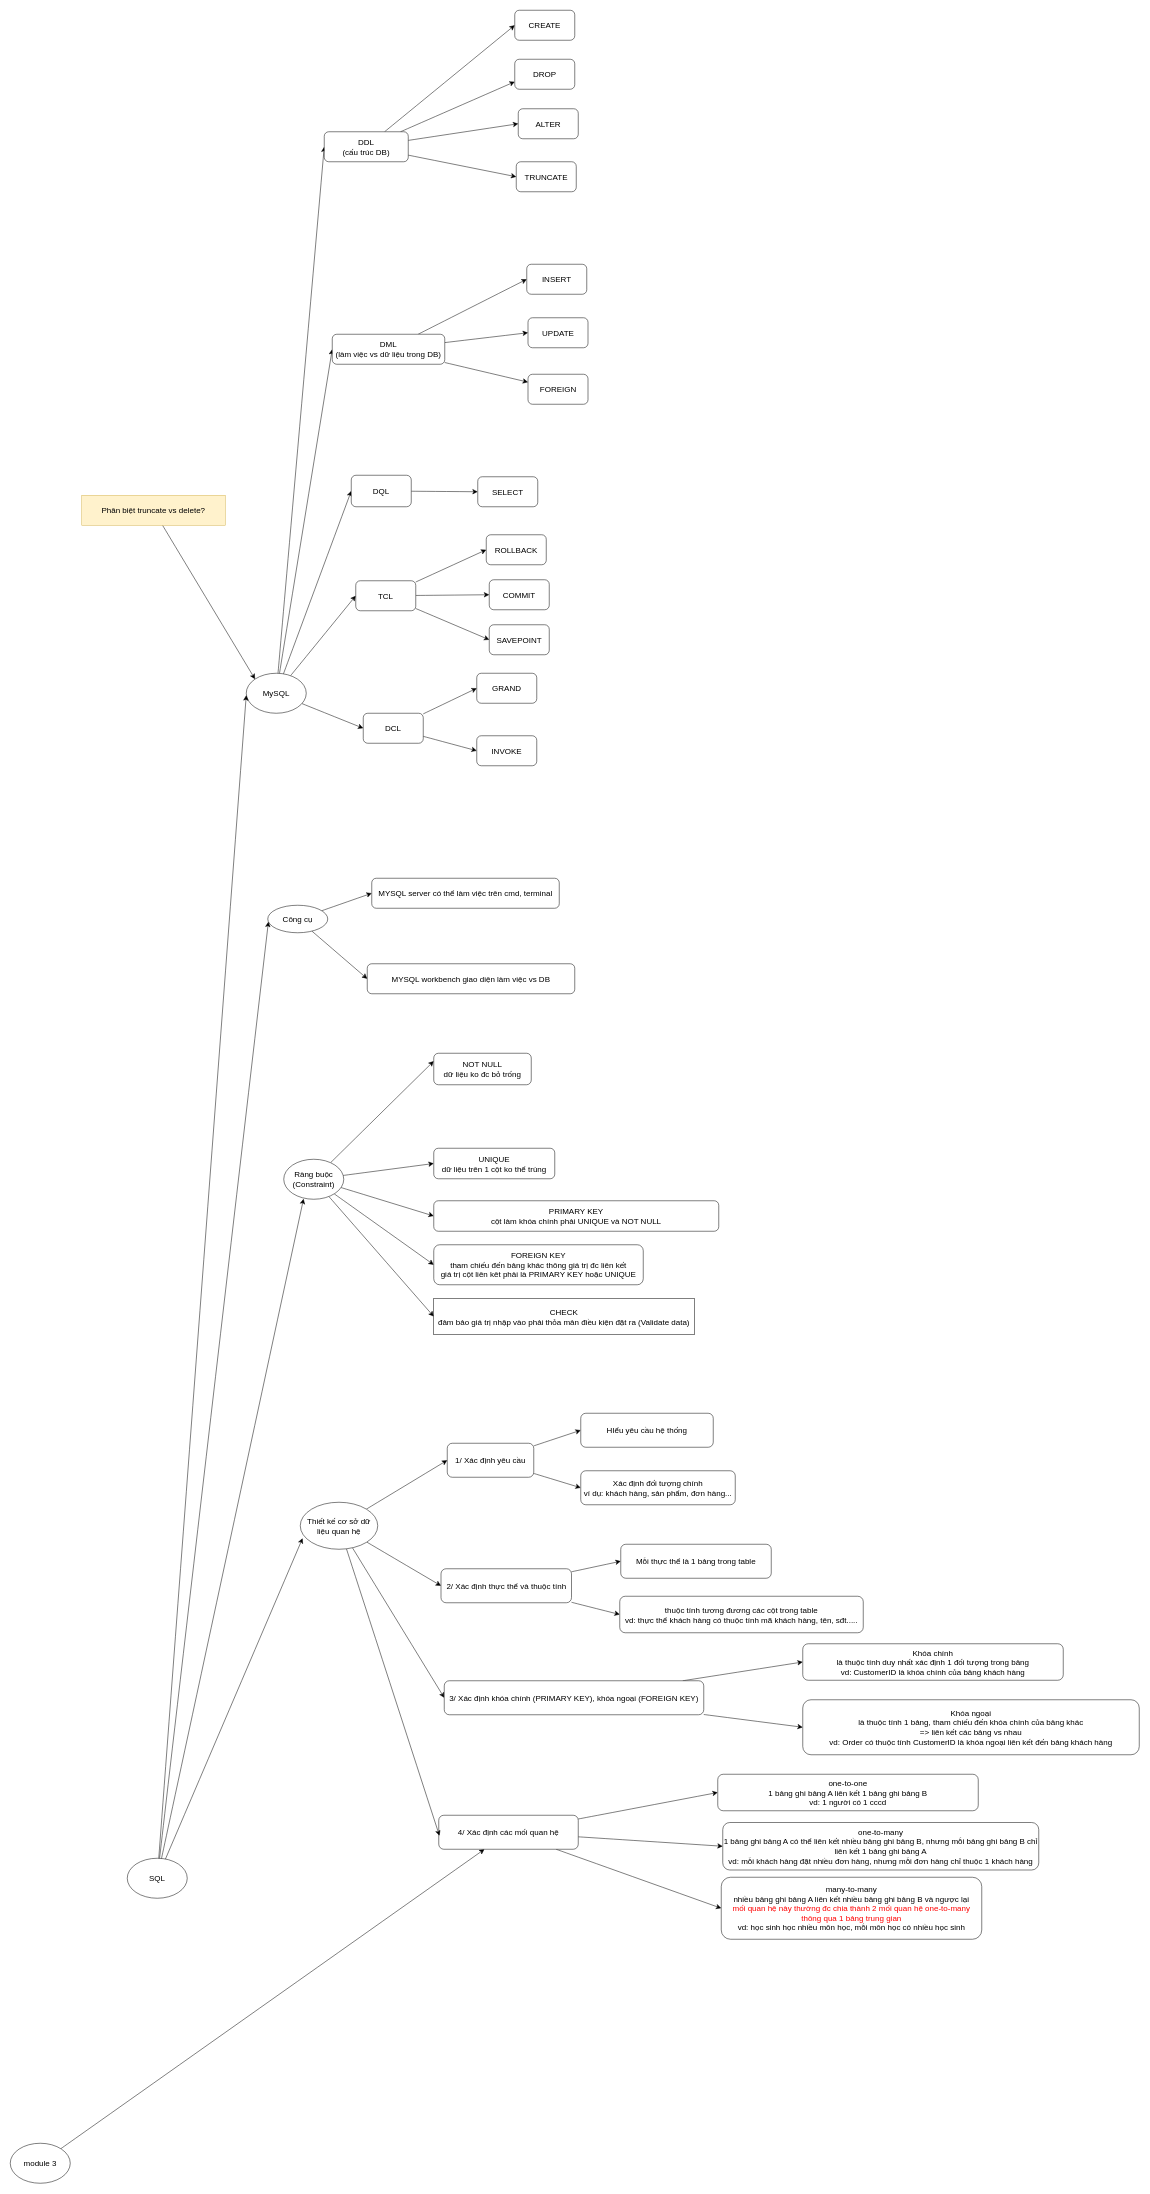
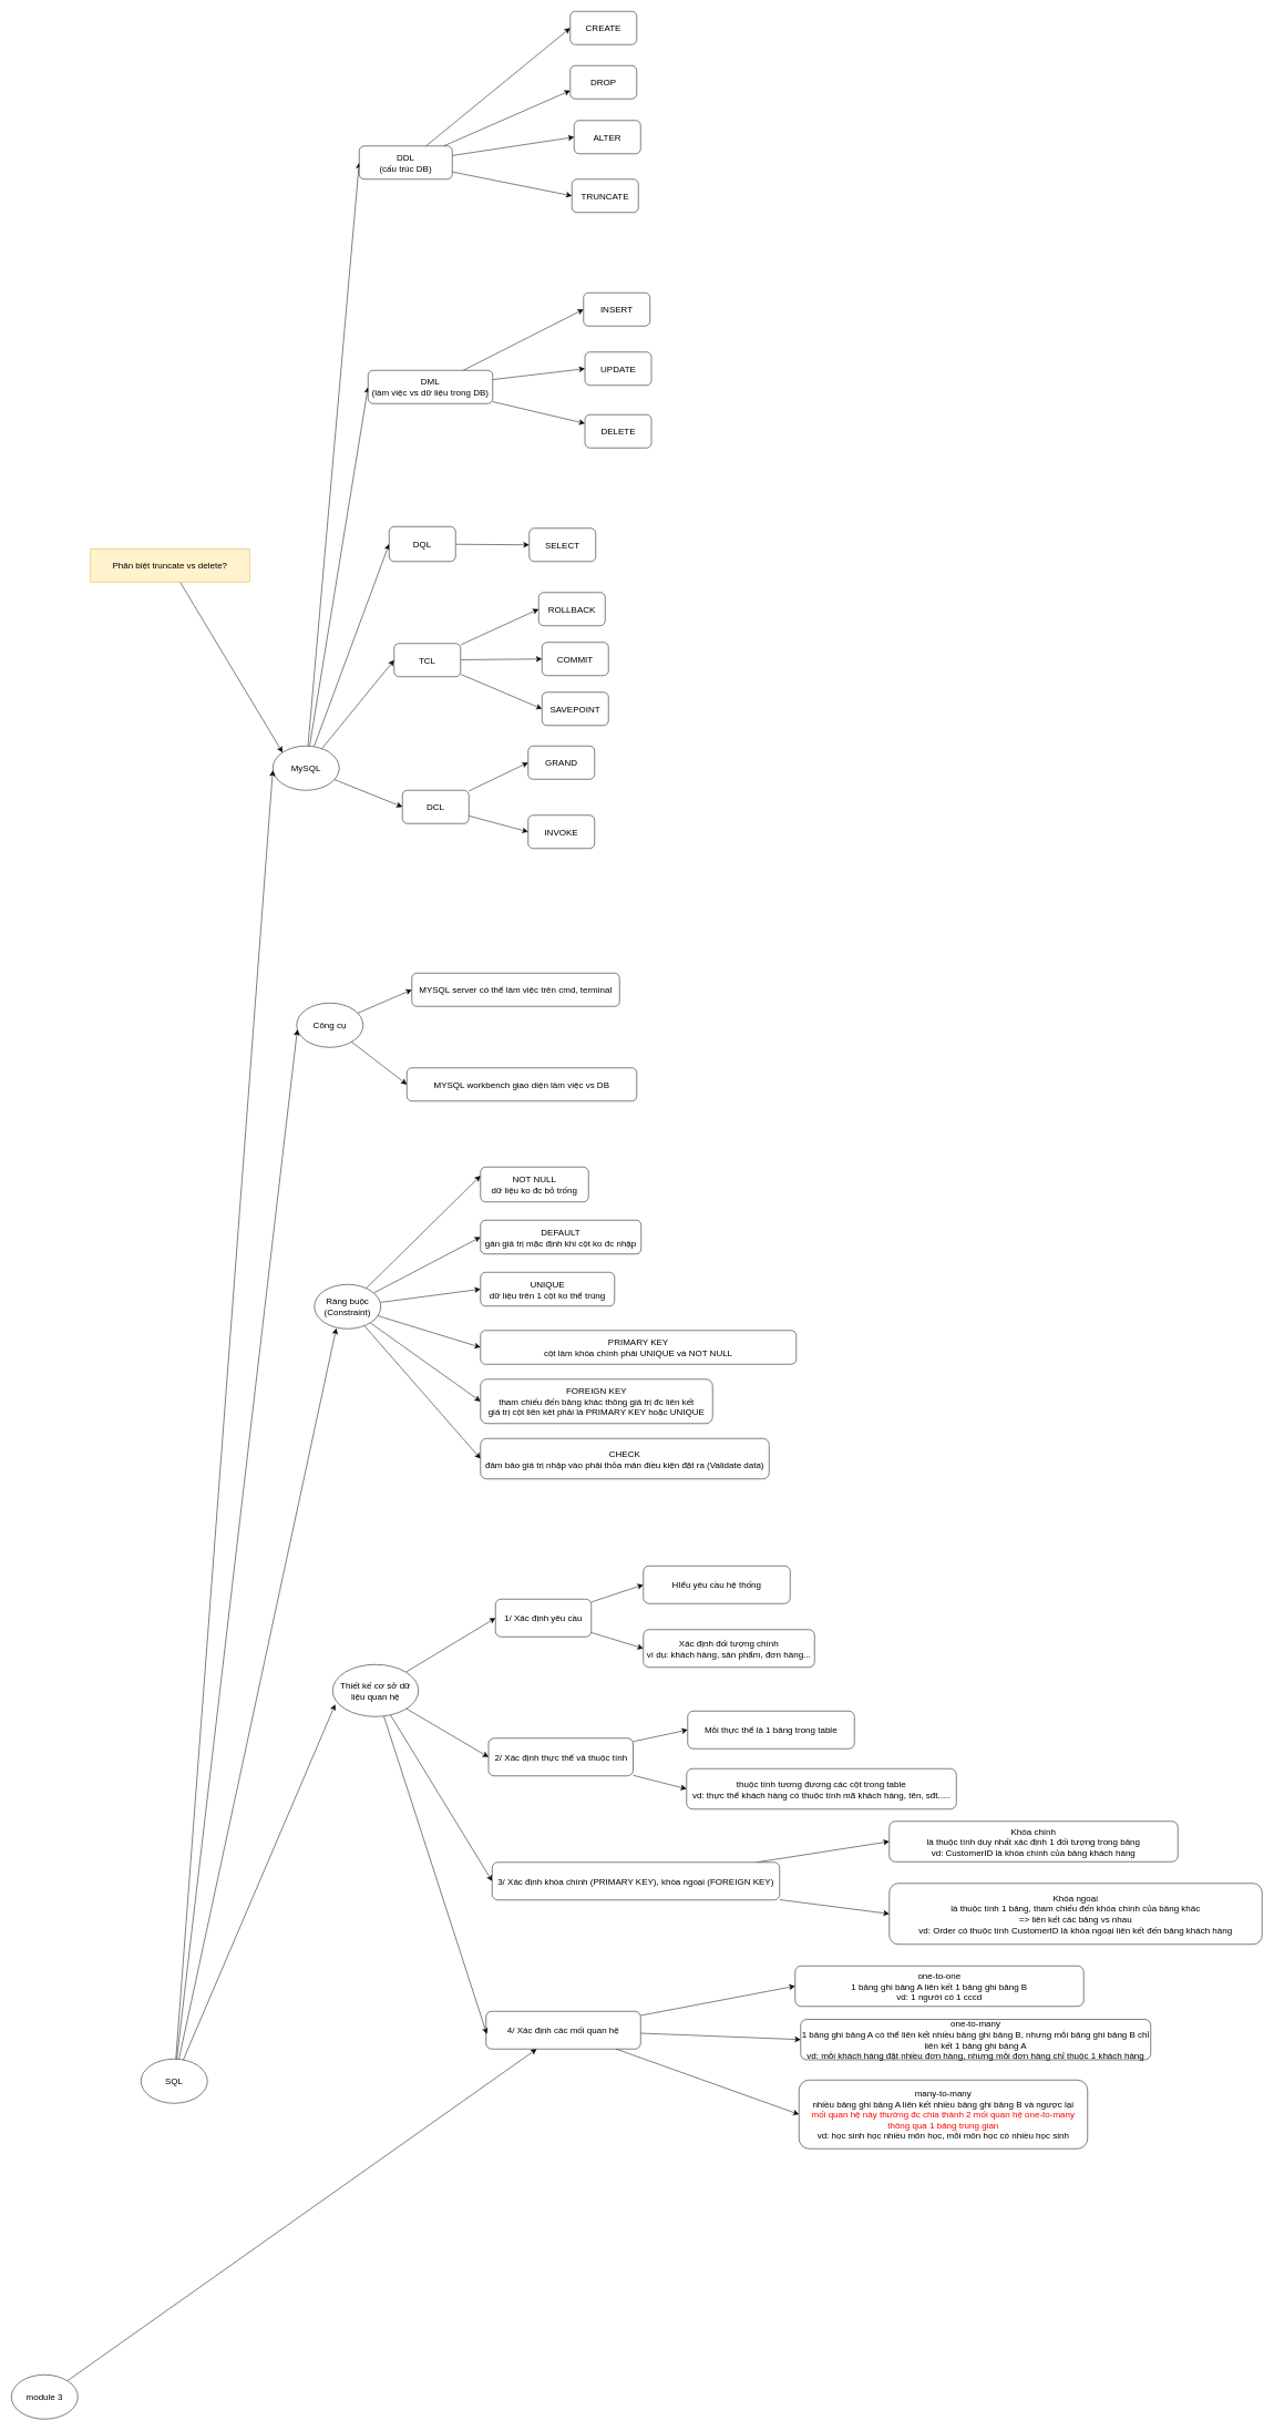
- <mxCell id="49" value="FOREIGN" style="rounded=1;whiteSpace=wrap;html=1;fontSize=16;" parent="1" vertex="1"><mxGeometry x="1055.5" y="748" width="120" height="60" as="geometry" /></mxCell>
+ <mxCell id="49" value="DELETE" style="rounded=1;whiteSpace=wrap;html=1;fontSize=16;" parent="1" vertex="1"><mxGeometry x="1055.5" y="748" width="120" height="60" as="geometry" /></mxCell>
- <mxCell id="59" value="Công cụ" style="ellipse;whiteSpace=wrap;html=1;fontSize=16;" parent="1" vertex="1"><mxGeometry x="535" y="1810" width="120" height="55" as="geometry" /></mxCell>
+ <mxCell id="59" value="Công cụ" style="ellipse;whiteSpace=wrap;html=1;fontSize=16;" parent="1" vertex="1"><mxGeometry x="535" y="1810" width="120" height="80" as="geometry" /></mxCell>
+ <mxCell id="14" value="DEFAULT&lt;br&gt;gán giá trị mặc định khi cột ko đc nhập" style="rounded=1;whiteSpace=wrap;html=1;fontSize=16;" parent="1" vertex="1"><mxGeometry x="867" y="2202" width="290" height="61" as="geometry" /></mxCell>
+ <mxCell id="6" style="edgeStyle=none;curved=1;rounded=0;orthogonalLoop=1;jettySize=auto;html=1;entryX=0;entryY=0.5;entryDx=0;entryDy=0;fontSize=12;startSize=8;endSize=8;" parent="1" source="11" target="14" edge="1"><mxGeometry relative="1" as="geometry" /></mxCell>
- <mxCell id="18" value="CHECK&lt;br&gt;đảm bảo giá trị nhập vào phải thỏa mản điều kiện đặt ra (Validate data)" style="whiteSpace=wrap;html=1;fontSize=16;rounded=0;" parent="1" vertex="1"><mxGeometry x="867" y="2596" width="521" height="73" as="geometry" /></mxCell>
+ <mxCell id="18" value="CHECK&lt;br&gt;đảm bảo giá trị nhập vào phải thỏa mản điều kiện đặt ra (Validate data)" style="rounded=1;whiteSpace=wrap;html=1;fontSize=16;" parent="1" vertex="1"><mxGeometry x="867" y="2596" width="521" height="73" as="geometry" /></mxCell>
- <mxCell id="90" value="one-to-many&lt;br&gt;1 bảng ghi bảng A có thể liên kết nhiều bảng ghi bảng B, nhưng mỗi bảng ghi bảng B chỉ liên kết 1 bảng ghi bảng A&lt;br&gt;vd: mỗi khách hàng đặt nhiều đơn hàng, nhưng mỗi đơn hàng chỉ thuộc 1 khách hàng" style="rounded=1;whiteSpace=wrap;html=1;fontSize=16;" parent="1" vertex="1"><mxGeometry x="1445" y="3644.5" width="632" height="95" as="geometry" /></mxCell>
+ <mxCell id="90" value="one-to-many&lt;br&gt;1 bảng ghi bảng A có thể liên kết nhiều bảng ghi bảng B, nhưng mỗi bảng ghi bảng B chỉ liên kết 1 bảng ghi bảng A&lt;br&gt;vd: mỗi khách hàng đặt nhiều đơn hàng, nhưng mỗi đơn hàng chỉ thuộc 1 khách hàng" style="rounded=1;whiteSpace=wrap;html=1;fontSize=16;" parent="1" vertex="1"><mxGeometry x="1445" y="3644.5" width="632" height="73" as="geometry" /></mxCell>
